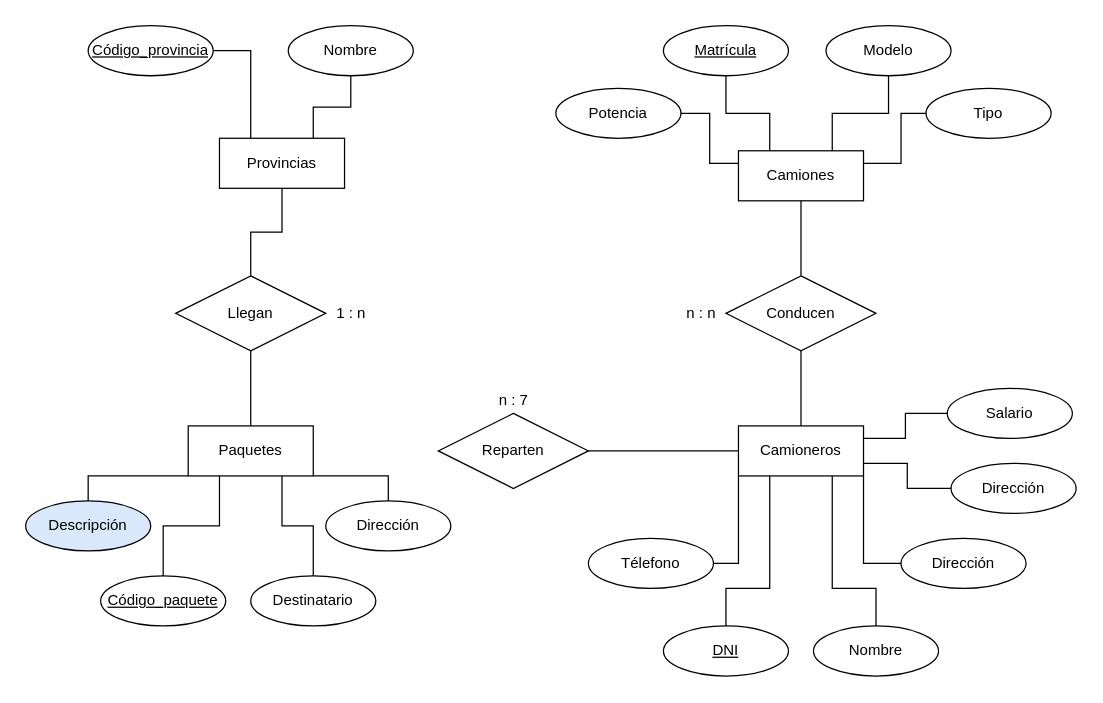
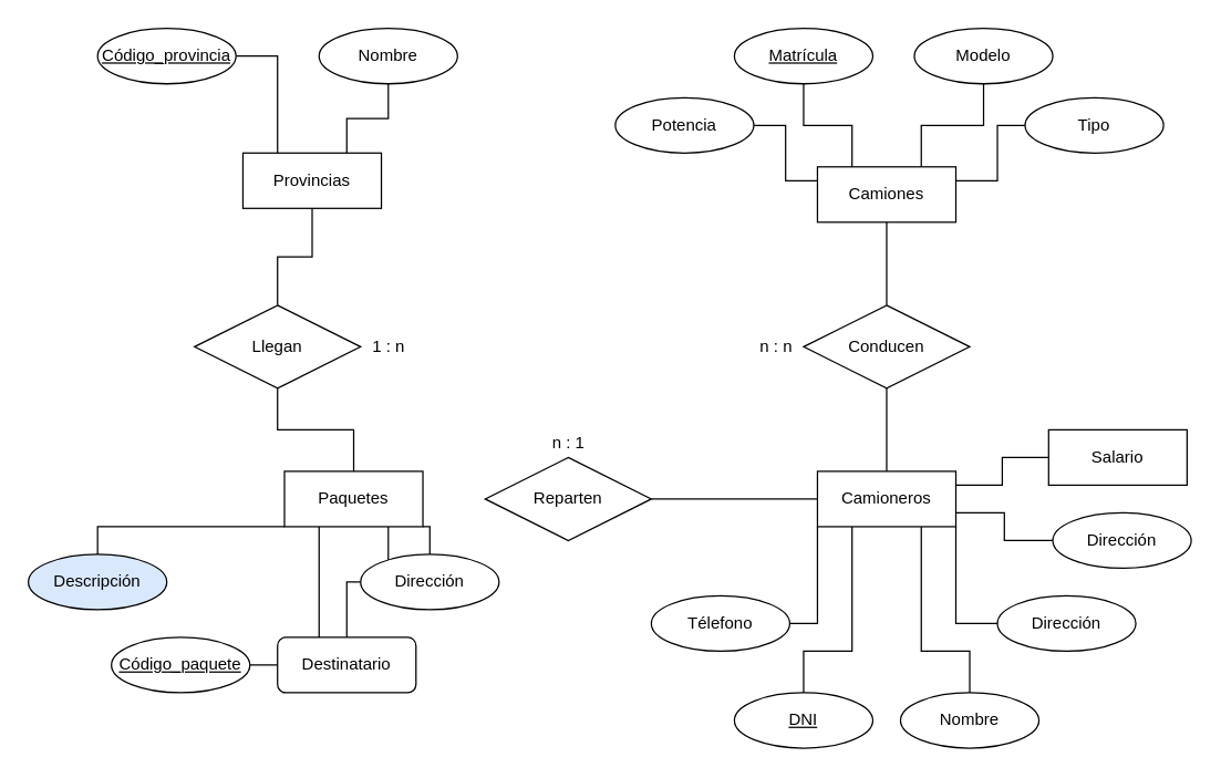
- <mxCell id="47" value="n : 7" style="text;html=1;resizable=0;autosize=1;align=center;verticalAlign=middle;points=[];fillColor=none;strokeColor=none;rounded=0;" vertex="1" parent="1"><mxGeometry x="390" y="310" width="40" height="20" as="geometry" /></mxCell>
+ <mxCell id="47" value="n : 1" style="text;html=1;resizable=0;autosize=1;align=center;verticalAlign=middle;points=[];fillColor=none;strokeColor=none;rounded=0;" vertex="1" parent="1"><mxGeometry x="390" y="310" width="40" height="20" as="geometry" /></mxCell>
- <mxCell id="45" value="Salario" style="ellipse;whiteSpace=wrap;html=1;align=center;" vertex="1" parent="1"><mxGeometry x="757" y="310" width="100" height="40" as="geometry" /></mxCell>
+ <mxCell id="45" value="Salario" style="whiteSpace=wrap;html=1;align=center;rounded=0;" vertex="1" parent="1"><mxGeometry x="757" y="310" width="100" height="40" as="geometry" /></mxCell>
- <mxCell id="5" value="Paquetes" style="whiteSpace=wrap;html=1;align=center;" vertex="1" parent="1"><mxGeometry x="150" y="340" width="100" height="40" as="geometry" /></mxCell>
+ <mxCell id="5" value="Paquetes" style="whiteSpace=wrap;html=1;align=center;" vertex="1" parent="1"><mxGeometry x="205" y="340" width="100" height="40" as="geometry" /></mxCell>
- <mxCell id="29" value="Destinatario" style="ellipse;whiteSpace=wrap;html=1;align=center;" vertex="1" parent="1"><mxGeometry x="200" y="460" width="100" height="40" as="geometry" /></mxCell>
+ <mxCell id="29" value="Destinatario" style="whiteSpace=wrap;html=1;align=center;rounded=1;" vertex="1" parent="1"><mxGeometry x="200" y="460" width="100" height="40" as="geometry" /></mxCell>
